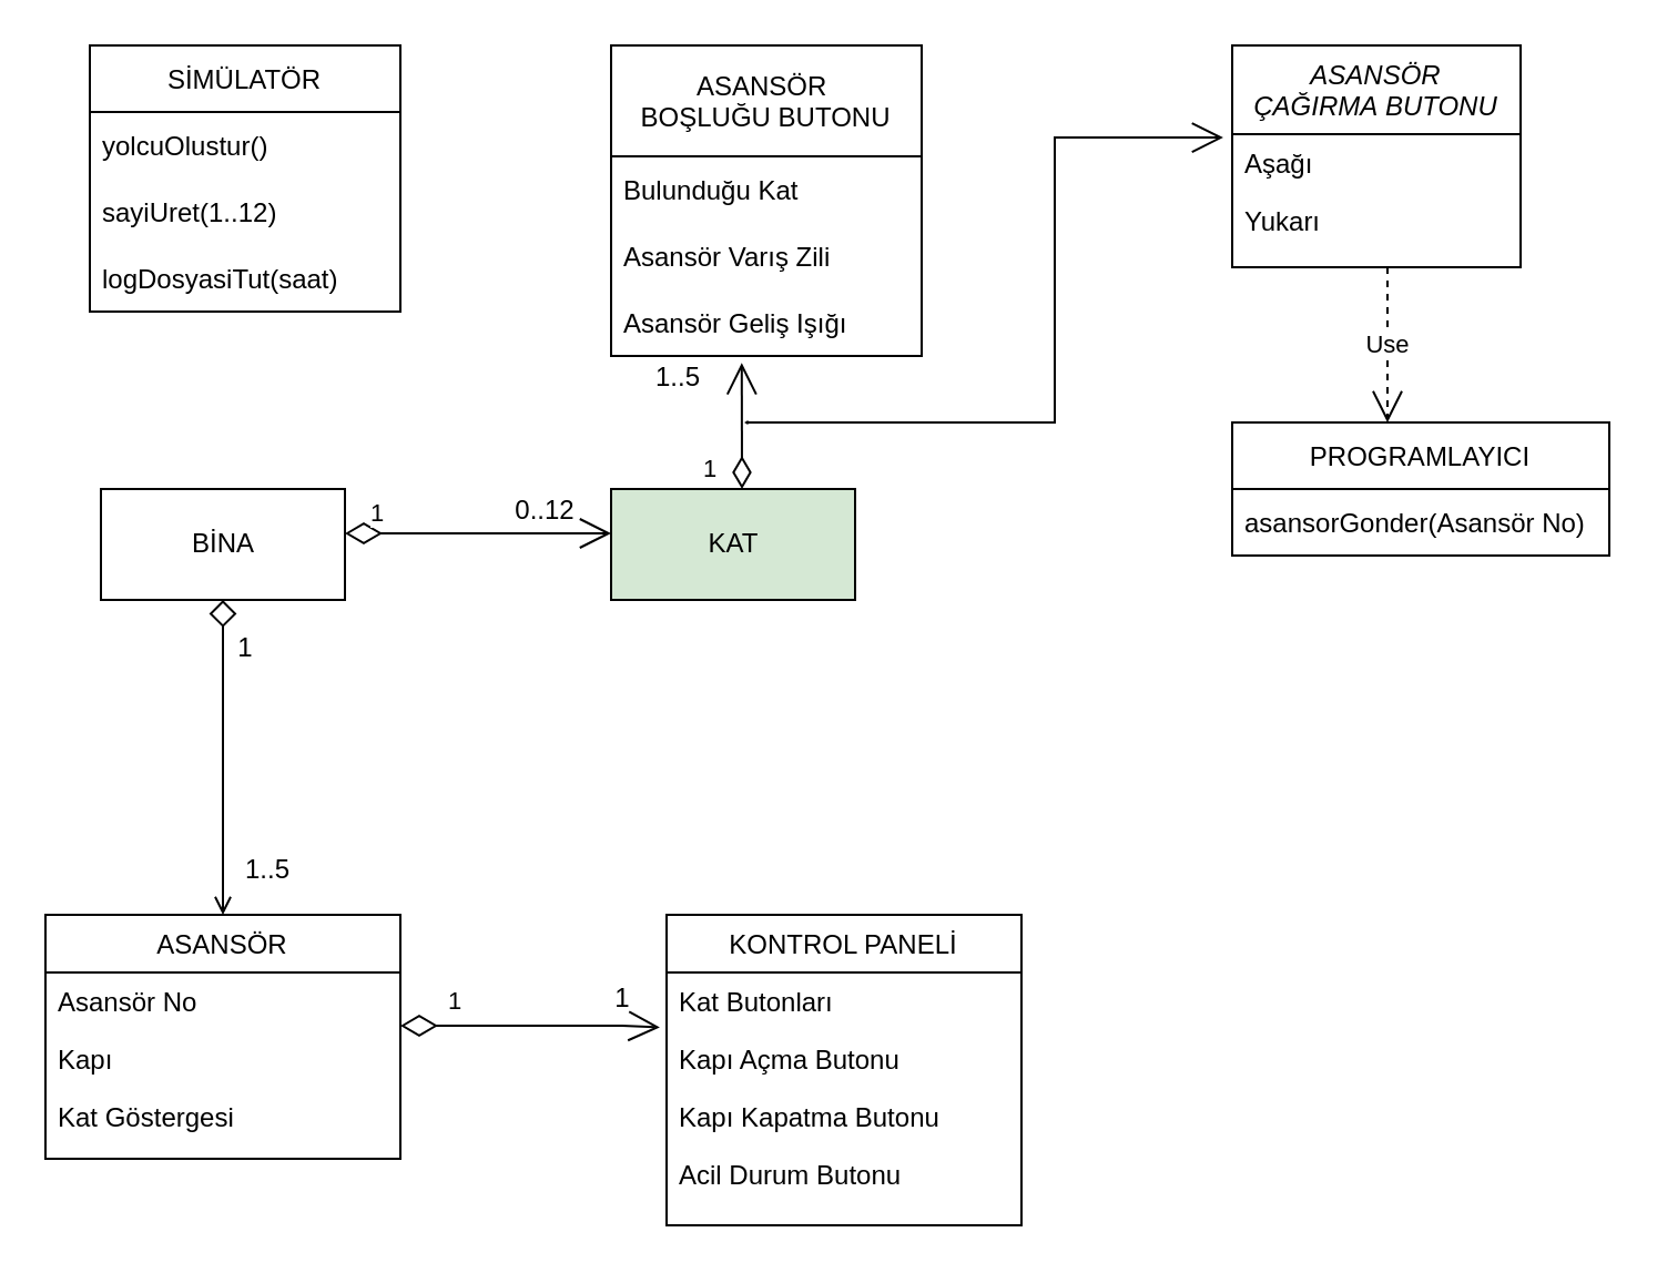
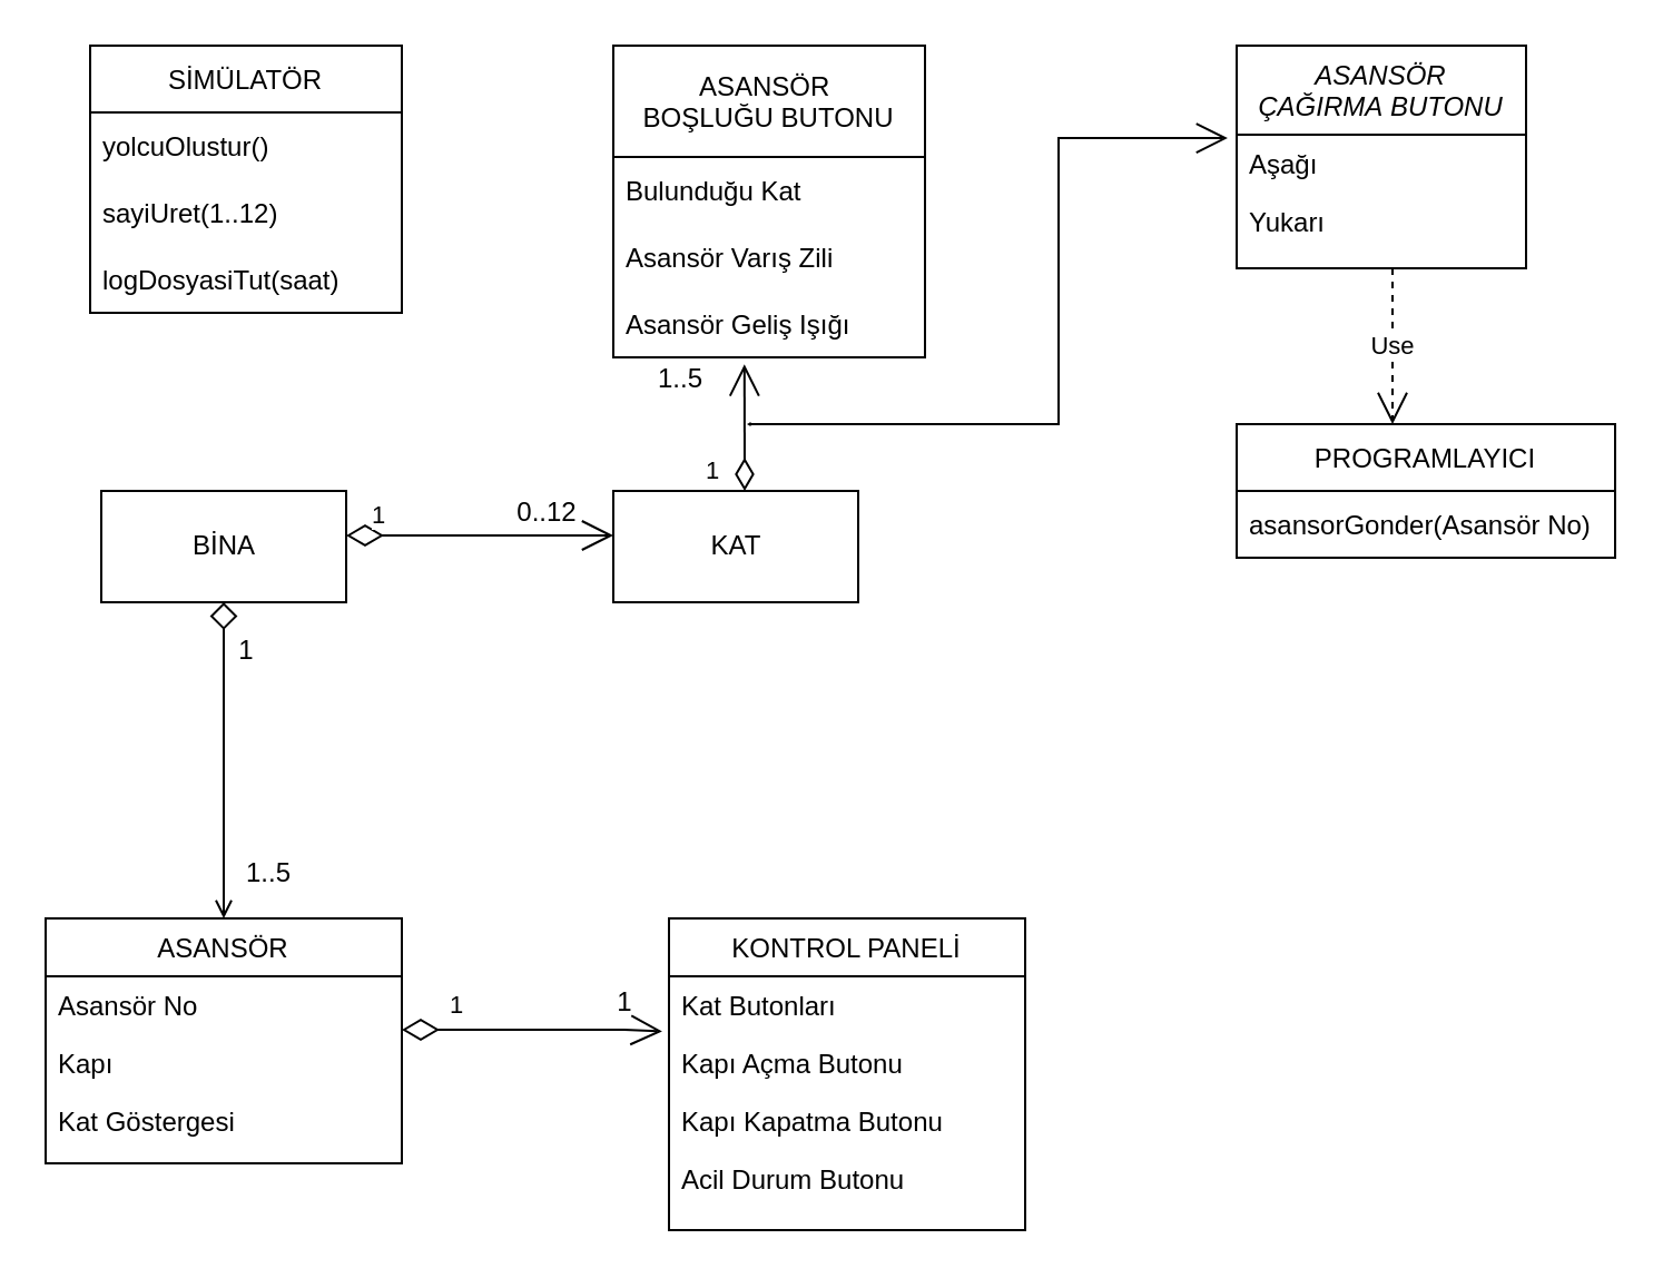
- <mxCell id="25" value="KAT" style="html=1;fillColor=#d5e8d4;" vertex="1" parent="1"><mxGeometry x="275" y="220" width="110" height="50" as="geometry" /></mxCell>
+ <mxCell id="25" value="KAT" style="html=1;" vertex="1" parent="1"><mxGeometry x="275" y="220" width="110" height="50" as="geometry" /></mxCell>
